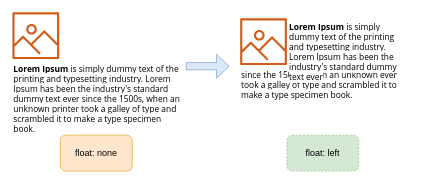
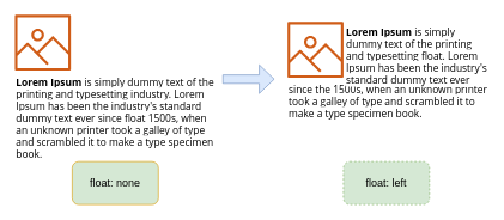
- <mxCell id="6" value="&lt;strong style=&quot;margin: 0px ; padding: 0px ; color: rgb(0 , 0 , 0) ; font-family: &amp;#34;open sans&amp;#34; , &amp;#34;arial&amp;#34; , sans-serif ; font-size: 14px ; font-style: normal ; letter-spacing: normal ; text-align: justify ; text-indent: 0px ; text-transform: none ; word-spacing: 0px ; background-color: rgb(255 , 255 , 255)&quot;&gt;Lorem Ipsum&lt;/strong&gt;&lt;span style=&quot;color: rgb(0 , 0 , 0) ; font-family: &amp;#34;open sans&amp;#34; , &amp;#34;arial&amp;#34; , sans-serif ; font-size: 14px ; font-style: normal ; font-weight: 400 ; letter-spacing: normal ; text-align: justify ; text-indent: 0px ; text-transform: none ; word-spacing: 0px ; background-color: rgb(255 , 255 , 255) ; display: inline ; float: none&quot;&gt;&lt;span&gt;&amp;nbsp;&lt;/span&gt;is simply dummy text of the printing and typesetting industry. Lorem Ipsum has been the industry's standard dummy text ever&lt;/span&gt;" style="text;whiteSpace=wrap;html=1;fontSize=12;fontColor=#000000;" vertex="1" parent="1"><mxGeometry x="480" y="30" width="200" height="90" as="geometry" /></mxCell>
+ <mxCell id="6" value="&lt;strong style=&quot;margin: 0px ; padding: 0px ; color: rgb(0 , 0 , 0) ; font-family: &amp;#34;open sans&amp;#34; , &amp;#34;arial&amp;#34; , sans-serif ; font-size: 14px ; font-style: normal ; letter-spacing: normal ; text-align: justify ; text-indent: 0px ; text-transform: none ; word-spacing: 0px ; background-color: rgb(255 , 255 , 255)&quot;&gt;Lorem Ipsum&lt;/strong&gt;&lt;span style=&quot;color: rgb(0 , 0 , 0) ; font-family: &amp;#34;open sans&amp;#34; , &amp;#34;arial&amp;#34; , sans-serif ; font-size: 14px ; font-style: normal ; font-weight: 400 ; letter-spacing: normal ; text-align: justify ; text-indent: 0px ; text-transform: none ; word-spacing: 0px ; background-color: rgb(255 , 255 , 255) ; display: inline ; float: none&quot;&gt;&lt;span&gt;&amp;nbsp;&lt;/span&gt;is simply dummy text of the printing and typesetting float. Lorem Ipsum has been the industry's standard dummy text ever&lt;/span&gt;" style="text;whiteSpace=wrap;html=1;fontSize=12;fontColor=#000000;" vertex="1" parent="1"><mxGeometry x="480" y="30" width="200" height="90" as="geometry" /></mxCell>
- <mxCell id="5" value="&lt;span style=&quot;color: rgb(0 , 0 , 0) ; font-family: &amp;#34;open sans&amp;#34; , &amp;#34;arial&amp;#34; , sans-serif ; font-size: 14px ; font-style: normal ; font-weight: 400 ; letter-spacing: normal ; text-align: justify ; text-indent: 0px ; text-transform: none ; word-spacing: 0px ; background-color: rgb(255 , 255 , 255) ; display: inline ; float: none&quot;&gt;since the 1500s, when an unknown ever took a galley of type and scrambled it to make a type specimen book.&amp;nbsp;&lt;/span&gt;" style="text;whiteSpace=wrap;html=1;fontSize=12;fontColor=#000000;" vertex="1" parent="1"><mxGeometry x="400" y="110" width="280" height="60" as="geometry" /></mxCell>
+ <mxCell id="5" value="&lt;span style=&quot;color: rgb(0 , 0 , 0) ; font-family: &amp;#34;open sans&amp;#34; , &amp;#34;arial&amp;#34; , sans-serif ; font-size: 14px ; font-style: normal ; font-weight: 400 ; letter-spacing: normal ; text-align: justify ; text-indent: 0px ; text-transform: none ; word-spacing: 0px ; background-color: rgb(255 , 255 , 255) ; display: inline ; float: none&quot;&gt;since the 1500s, when an unknown printer took a galley of type and scrambled it to make a type specimen book.&amp;nbsp;&lt;/span&gt;" style="text;whiteSpace=wrap;html=1;fontSize=12;fontColor=#000000;" vertex="1" parent="1"><mxGeometry x="400" y="110" width="280" height="60" as="geometry" /></mxCell>
- <mxCell id="3" value="&lt;strong style=&quot;margin: 0px ; padding: 0px ; color: rgb(0 , 0 , 0) ; font-family: &amp;#34;open sans&amp;#34; , &amp;#34;arial&amp;#34; , sans-serif ; font-size: 14px ; font-style: normal ; letter-spacing: normal ; text-align: justify ; text-indent: 0px ; text-transform: none ; word-spacing: 0px ; background-color: rgb(255 , 255 , 255)&quot;&gt;Lorem Ipsum&lt;/strong&gt;&lt;span style=&quot;color: rgb(0 , 0 , 0) ; font-family: &amp;#34;open sans&amp;#34; , &amp;#34;arial&amp;#34; , sans-serif ; font-size: 14px ; font-style: normal ; font-weight: 400 ; letter-spacing: normal ; text-align: justify ; text-indent: 0px ; text-transform: none ; word-spacing: 0px ; background-color: rgb(255 , 255 , 255) ; display: inline ; float: none&quot;&gt;&lt;span&gt;&amp;nbsp;&lt;/span&gt;is simply dummy text of the printing and typesetting industry. Lorem Ipsum has been the industry's standard dummy text ever since the 1500s, when an unknown printer took a galley of type and scrambled it to make a type specimen book.&lt;/span&gt;" style="text;whiteSpace=wrap;html=1;fontSize=12;fontColor=#000000;" vertex="1" parent="1"><mxGeometry x="20" y="100" width="280" height="110" as="geometry" /></mxCell>
+ <mxCell id="3" value="&lt;strong style=&quot;margin: 0px ; padding: 0px ; color: rgb(0 , 0 , 0) ; font-family: &amp;#34;open sans&amp;#34; , &amp;#34;arial&amp;#34; , sans-serif ; font-size: 14px ; font-style: normal ; letter-spacing: normal ; text-align: justify ; text-indent: 0px ; text-transform: none ; word-spacing: 0px ; background-color: rgb(255 , 255 , 255)&quot;&gt;Lorem Ipsum&lt;/strong&gt;&lt;span style=&quot;color: rgb(0 , 0 , 0) ; font-family: &amp;#34;open sans&amp;#34; , &amp;#34;arial&amp;#34; , sans-serif ; font-size: 14px ; font-style: normal ; font-weight: 400 ; letter-spacing: normal ; text-align: justify ; text-indent: 0px ; text-transform: none ; word-spacing: 0px ; background-color: rgb(255 , 255 , 255) ; display: inline ; float: none&quot;&gt;&lt;span&gt;&amp;nbsp;&lt;/span&gt;is simply dummy text of the printing and typesetting industry. Lorem Ipsum has been the industry's standard dummy text ever since float 1500s, when an unknown printer took a galley of type and scrambled it to make a type specimen book.&lt;/span&gt;" style="text;whiteSpace=wrap;html=1;fontSize=12;fontColor=#000000;" vertex="1" parent="1"><mxGeometry x="20" y="100" width="280" height="110" as="geometry" /></mxCell>
- <mxCell id="9" value="float: none" style="rounded=1;whiteSpace=wrap;html=1;fontSize=15;fontStyle=0;fillColor=#ffe6cc;strokeColor=#d79b00;" vertex="1" parent="1"><mxGeometry x="100" y="225" width="120" height="60" as="geometry" /></mxCell>
+ <mxCell id="9" value="float: none" style="rounded=1;whiteSpace=wrap;html=1;fontSize=15;fontStyle=0;fillColor=#d5e8d4;strokeColor=#d79b00;" vertex="1" parent="1"><mxGeometry x="100" y="225" width="120" height="60" as="geometry" /></mxCell>
